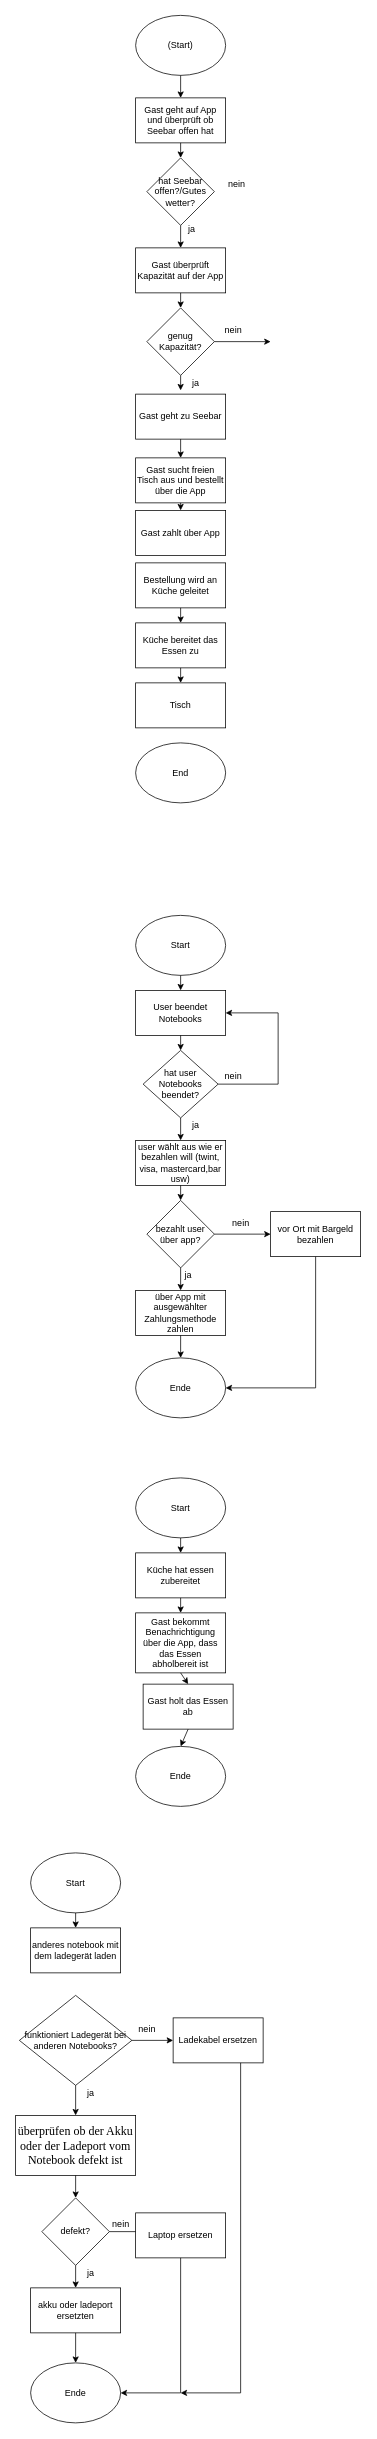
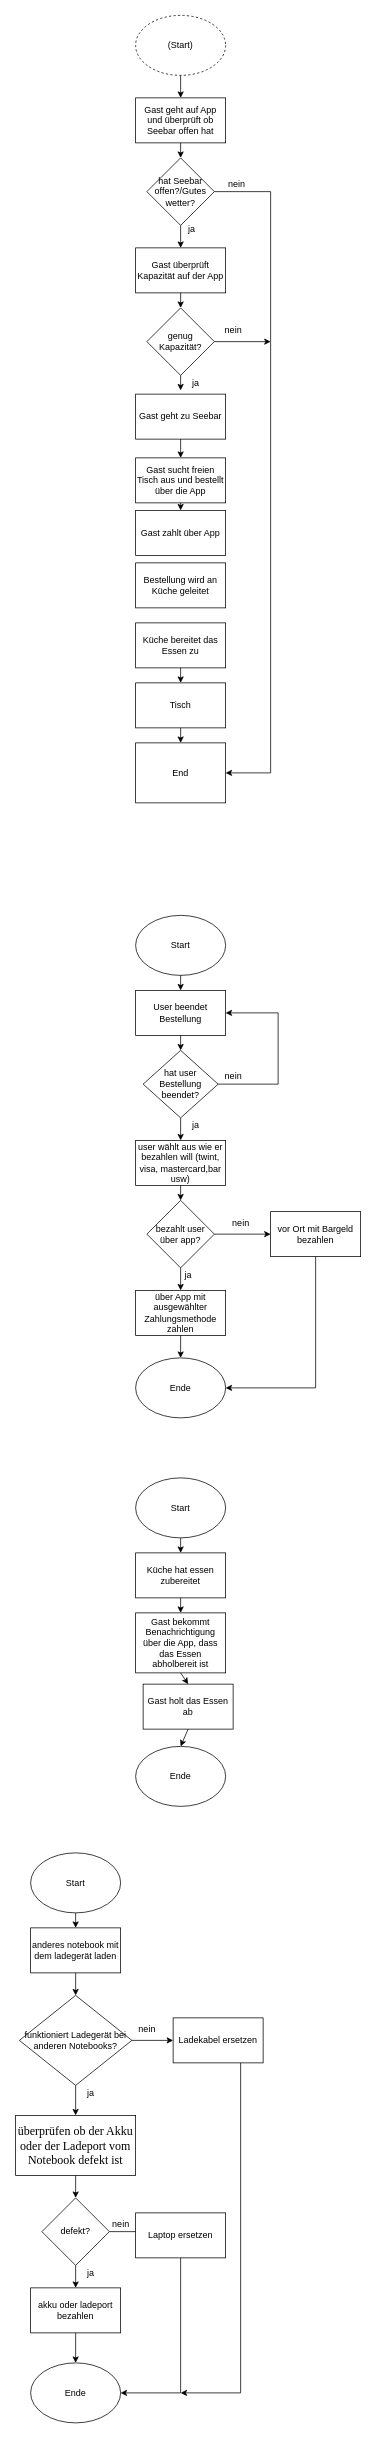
- <mxCell id="2" value="(Start)" style="ellipse;whiteSpace=wrap;html=1;" vertex="1" parent="1"><mxGeometry x="180" y="20" width="120" height="80" as="geometry" /></mxCell>
+ <mxCell id="2" value="(Start)" style="ellipse;whiteSpace=wrap;html=1;dashed=1;" vertex="1" parent="1"><mxGeometry x="180" y="20" width="120" height="80" as="geometry" /></mxCell>
+ <mxCell id="9" value="" style="endArrow=classic;html=1;rounded=0;exitX=1;exitY=0.5;exitDx=0;exitDy=0;entryX=1;entryY=0.5;entryDx=0;entryDy=0;" edge="1" parent="1" source="5" target="15"><mxGeometry width="50" height="50" relative="1" as="geometry"><mxPoint x="290" y="390" as="sourcePoint" /><mxPoint x="370" y="1220" as="targetPoint" /><Array as="points"><mxPoint x="360" y="255" /><mxPoint x="360" y="1030" /></Array></mxGeometry></mxCell>
- <mxCell id="23" value="" style="endArrow=classic;html=1;rounded=0;exitX=0.5;exitY=1;exitDx=0;exitDy=0;entryX=0.5;entryY=0;entryDx=0;entryDy=0;" edge="1" parent="1" source="22" target="24"><mxGeometry width="50" height="50" relative="1" as="geometry"><mxPoint x="490" y="930" as="sourcePoint" /><mxPoint x="240" y="770" as="targetPoint" /></mxGeometry></mxCell>
+ <mxCell id="29" value="" style="endArrow=classic;html=1;rounded=0;exitX=0.5;exitY=1;exitDx=0;exitDy=0;entryX=0.5;entryY=0;entryDx=0;entryDy=0;" edge="1" parent="1" source="27" target="15"><mxGeometry width="50" height="50" relative="1" as="geometry"><mxPoint x="150" y="620" as="sourcePoint" /><mxPoint x="200" y="570" as="targetPoint" /></mxGeometry></mxCell>
- <mxCell id="15" value="End" style="ellipse;whiteSpace=wrap;html=1;" vertex="1" parent="1"><mxGeometry x="180" y="990" width="120" height="80" as="geometry" /></mxCell>
+ <mxCell id="15" value="End" style="whiteSpace=wrap;html=1;rounded=0;" vertex="1" parent="1"><mxGeometry x="180" y="990" width="120" height="80" as="geometry" /></mxCell>
- <mxCell id="32" value="User beendet Notebooks" style="rounded=0;whiteSpace=wrap;html=1;" vertex="1" parent="1"><mxGeometry x="180" y="1320" width="120" height="60" as="geometry" /></mxCell>
+ <mxCell id="32" value="User beendet Bestellung" style="rounded=0;whiteSpace=wrap;html=1;" vertex="1" parent="1"><mxGeometry x="180" y="1320" width="120" height="60" as="geometry" /></mxCell>
- <mxCell id="26" value="hat user Notebooks beendet?" style="rhombus;whiteSpace=wrap;html=1;" vertex="1" parent="1"><mxGeometry x="190" y="1400" width="100" height="90" as="geometry" /></mxCell>
+ <mxCell id="26" value="hat user Bestellung beendet?" style="rhombus;whiteSpace=wrap;html=1;" vertex="1" parent="1"><mxGeometry x="190" y="1400" width="100" height="90" as="geometry" /></mxCell>
+ <mxCell id="66" value="" style="endArrow=classic;html=1;rounded=0;exitX=0.5;exitY=1;exitDx=0;exitDy=0;entryX=0.5;entryY=0;entryDx=0;entryDy=0;" edge="1" parent="1" source="65" target="61"><mxGeometry width="50" height="50" relative="1" as="geometry"><mxPoint x="340" y="2680" as="sourcePoint" /><mxPoint x="390" y="2630" as="targetPoint" /></mxGeometry></mxCell>
- <mxCell id="75" value="akku oder ladeport ersetzten" style="rounded=0;whiteSpace=wrap;html=1;" vertex="1" parent="1"><mxGeometry x="40" y="3050" width="120" height="60" as="geometry" /></mxCell>
+ <mxCell id="75" value="akku oder ladeport bezahlen" style="rounded=0;whiteSpace=wrap;html=1;" vertex="1" parent="1"><mxGeometry x="40" y="3050" width="120" height="60" as="geometry" /></mxCell>
